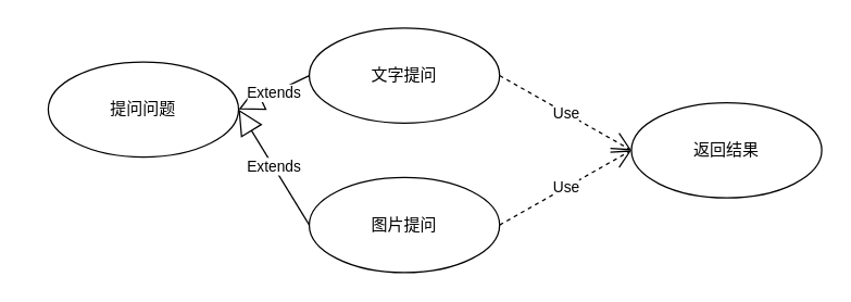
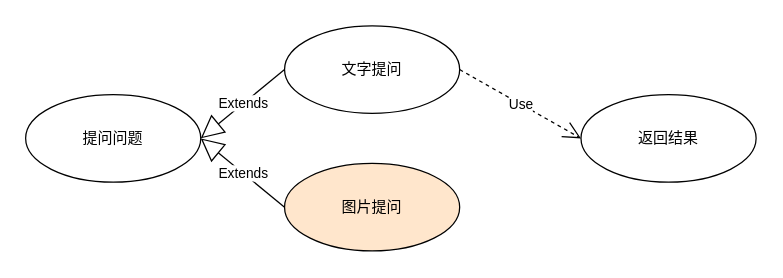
- <mxCell id="2" value="提问问题" style="ellipse;whiteSpace=wrap;html=1;" vertex="1" parent="1"><mxGeometry x="35" y="45" width="140" height="70" as="geometry" /></mxCell>
+ <mxCell id="2" value="提问问题" style="ellipse;whiteSpace=wrap;html=1;" vertex="1" parent="1"><mxGeometry x="20" y="75" width="140" height="70" as="geometry" /></mxCell>
- <mxCell id="9" value="Use" style="endArrow=open;endSize=12;dashed=1;html=1;rounded=0;entryX=0;entryY=0.5;entryDx=0;entryDy=0;exitX=1;exitY=0.5;exitDx=0;exitDy=0;" edge="1" parent="1" source="4" target="7"><mxGeometry width="160" relative="1" as="geometry"><mxPoint x="367" y="110" as="sourcePoint" /><mxPoint x="464" y="165" as="targetPoint" /></mxGeometry></mxCell>
- <mxCell id="4" value="图片提问" style="ellipse;whiteSpace=wrap;html=1;" vertex="1" parent="1"><mxGeometry x="227" y="130" width="140" height="70" as="geometry" /></mxCell>
+ <mxCell id="4" value="图片提问" style="ellipse;whiteSpace=wrap;html=1;fillColor=#ffe6cc;" vertex="1" parent="1"><mxGeometry x="227" y="130" width="140" height="70" as="geometry" /></mxCell>
